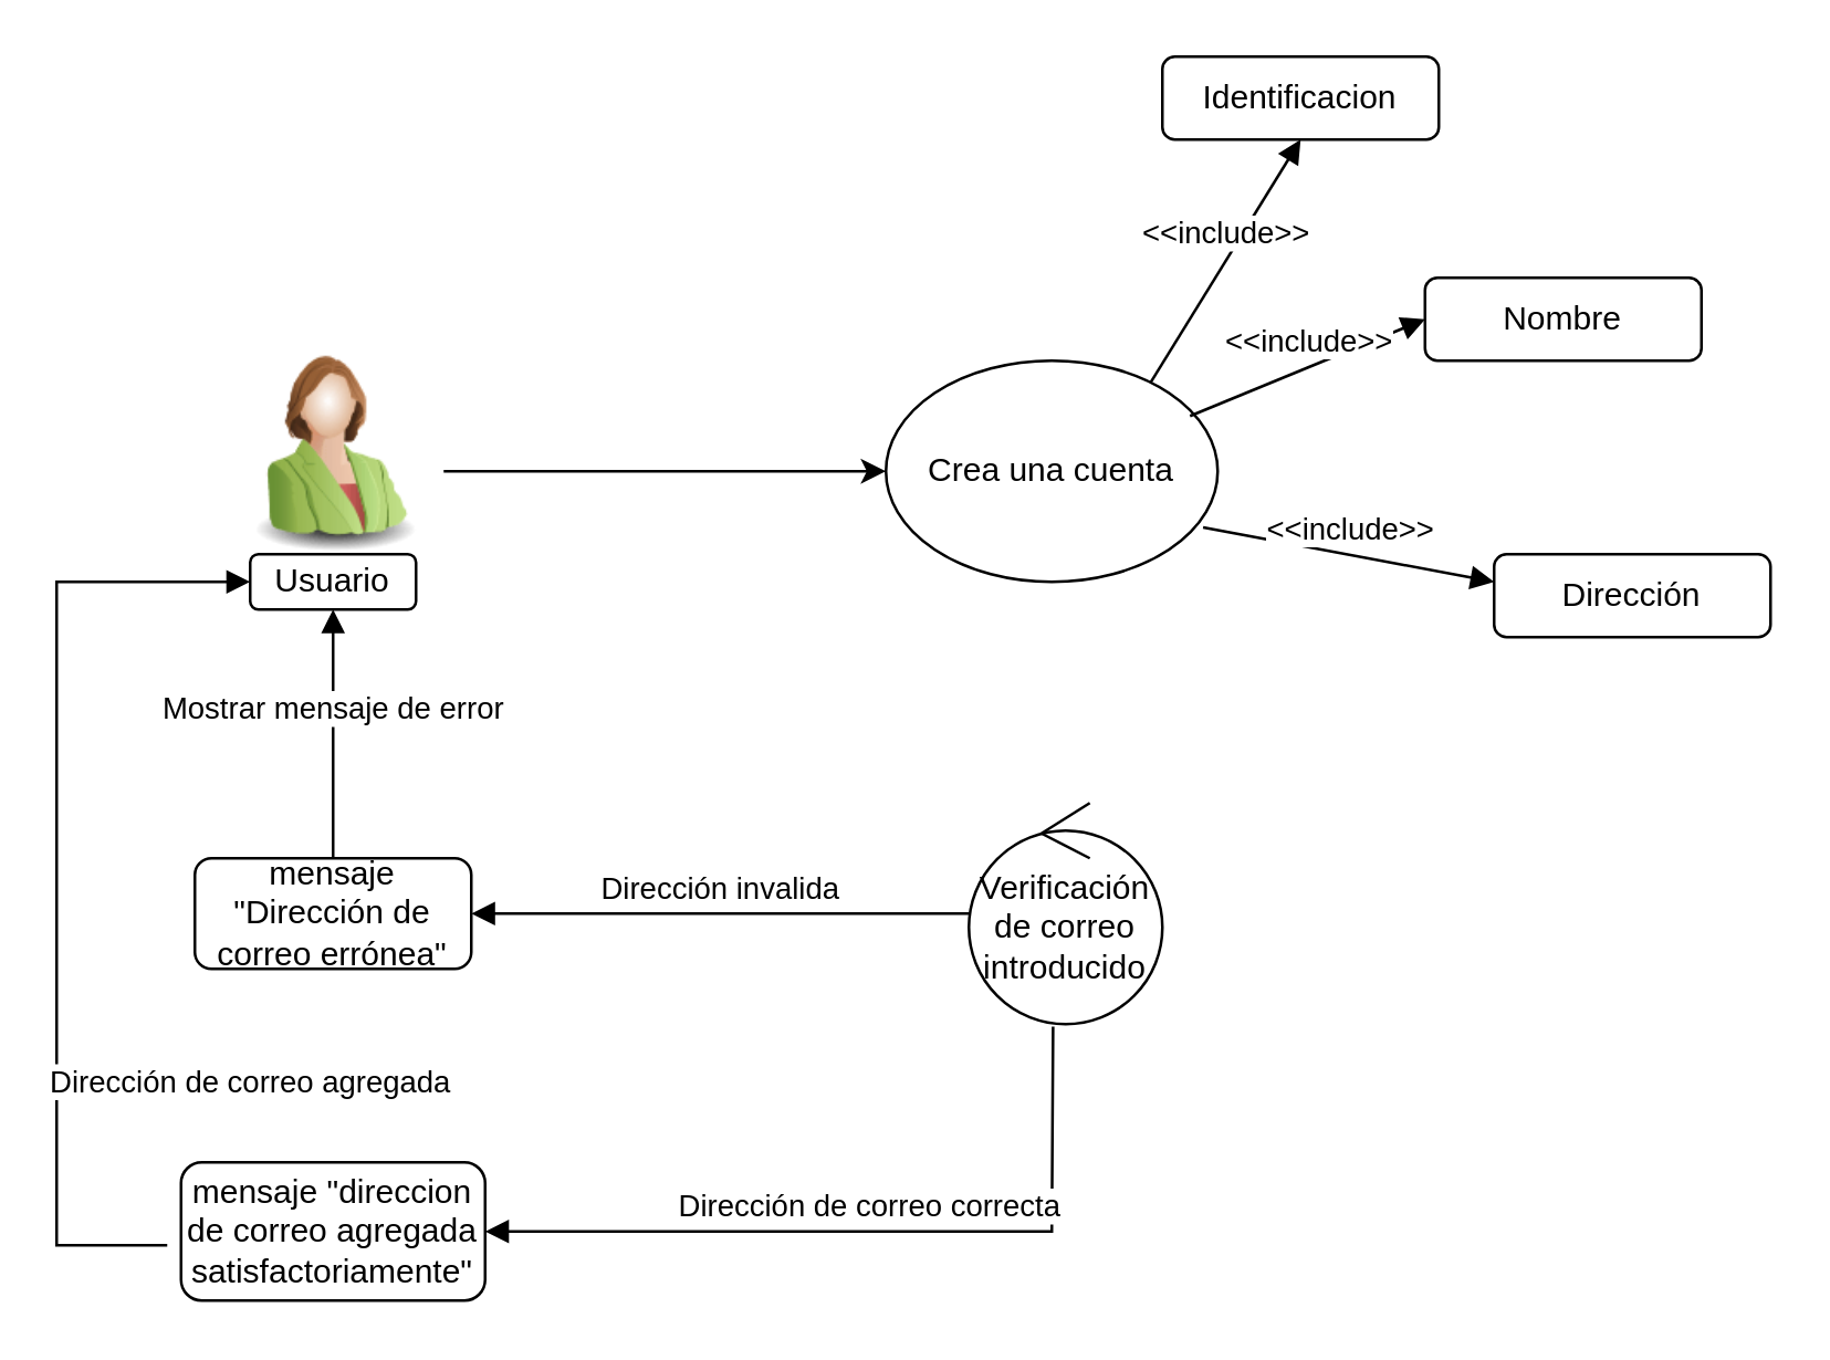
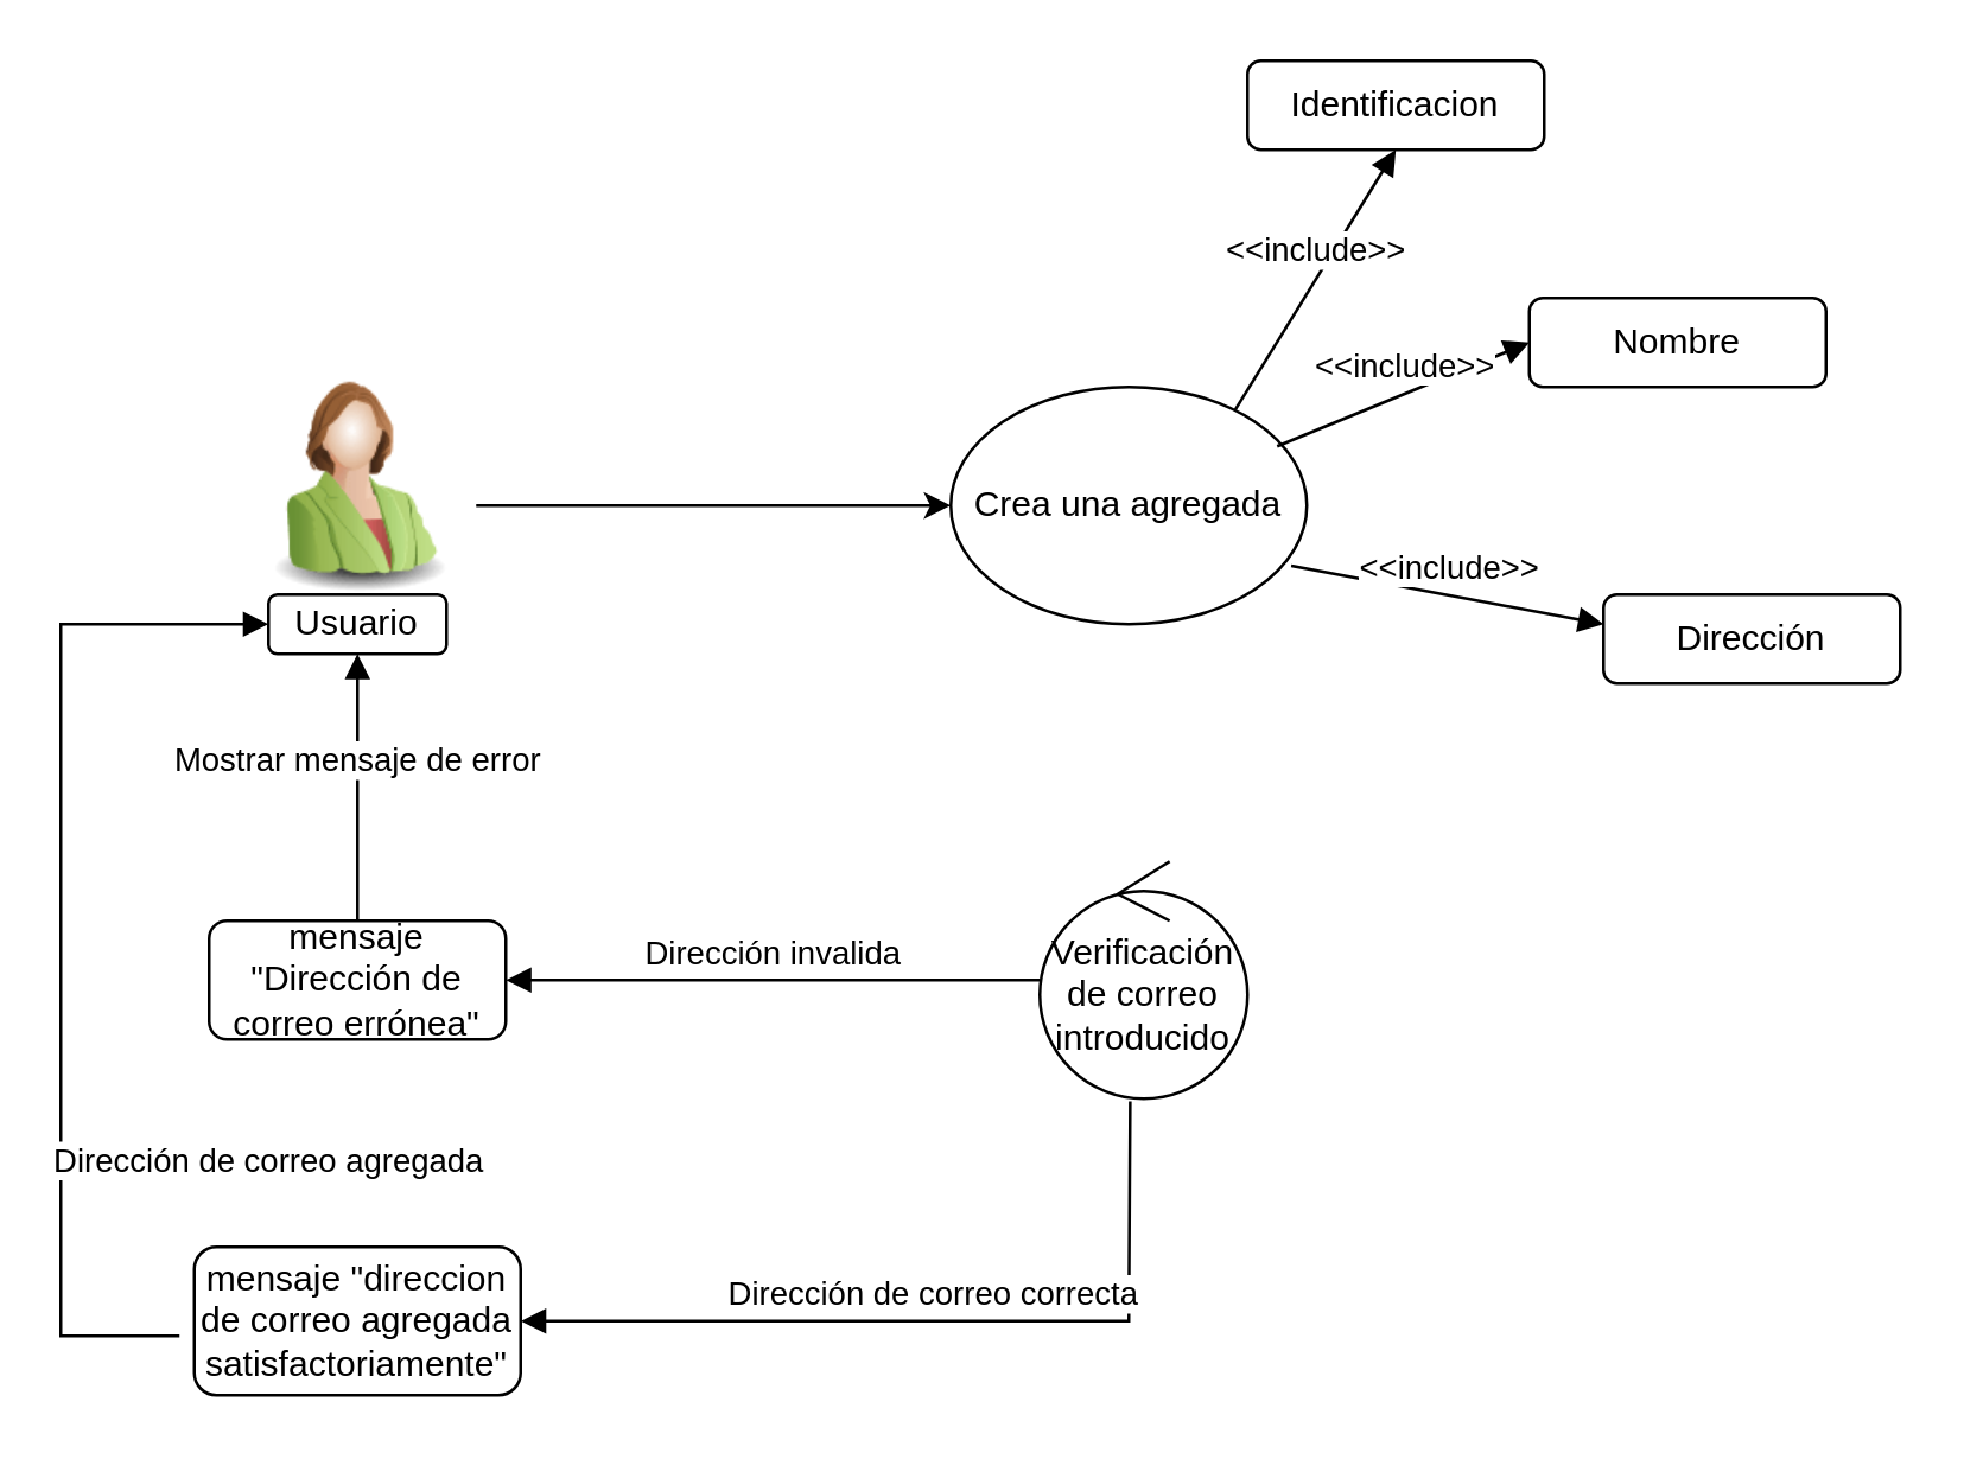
- <mxCell id="4" value="Crea una cuenta" style="ellipse;whiteSpace=wrap;html=1;" vertex="1" parent="1"><mxGeometry x="320" y="130" width="120" height="80" as="geometry" /></mxCell>
+ <mxCell id="4" value="Crea una agregada" style="ellipse;whiteSpace=wrap;html=1;" vertex="1" parent="1"><mxGeometry x="320" y="130" width="120" height="80" as="geometry" /></mxCell>
